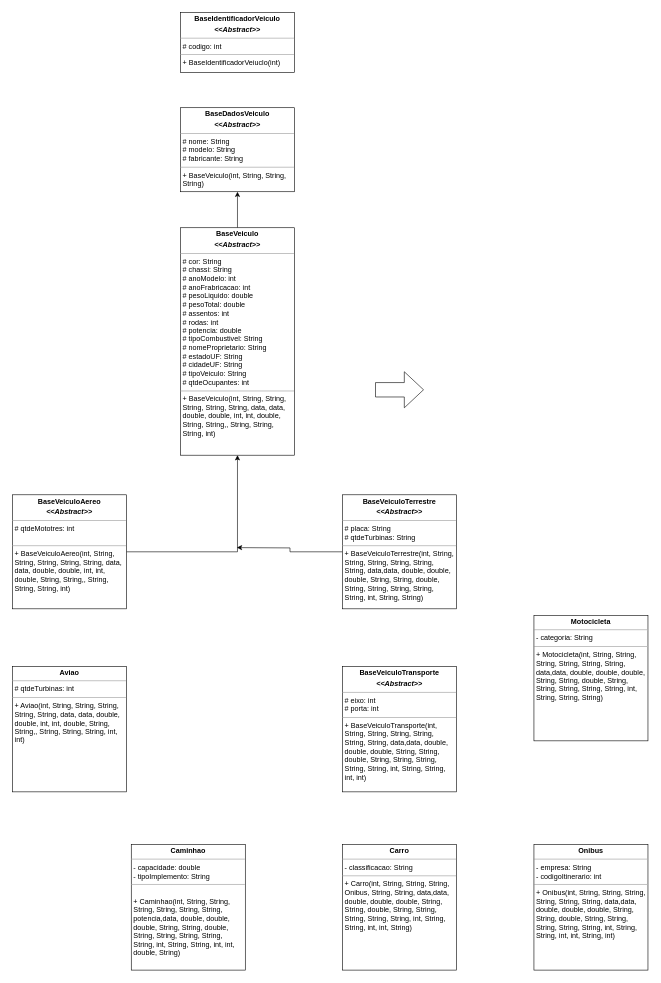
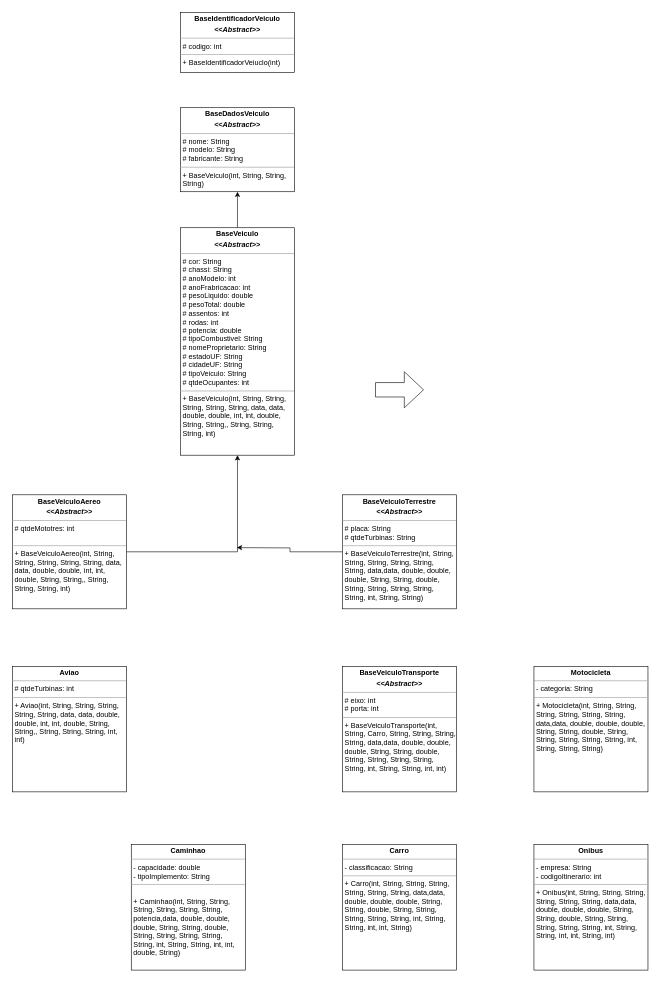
- <mxCell id="9" value="&lt;p style=&quot;margin:0px;margin-top:4px;text-align:center;&quot;&gt;&lt;b&gt;Motocicleta&lt;/b&gt;&lt;/p&gt;&lt;hr size=&quot;1&quot;&gt;&lt;p style=&quot;margin:0px;margin-left:4px;&quot;&gt;- categoria: String&lt;br&gt;&lt;/p&gt;&lt;hr size=&quot;1&quot;&gt;&lt;p style=&quot;margin:0px;margin-left:4px;&quot;&gt;+ Motocicleta(int, String, String, String, String, String, String, data,data, double, double, double, String, String, double, String, String, String, String, String, int, String, String, String)&lt;br&gt;&lt;/p&gt;" style="verticalAlign=top;align=left;overflow=fill;fontSize=12;fontFamily=Helvetica;html=1;whiteSpace=wrap;" vertex="1" parent="1"><mxGeometry x="889" y="1025" width="190" height="209" as="geometry" /></mxCell>
+ <mxCell id="9" value="&lt;p style=&quot;margin:0px;margin-top:4px;text-align:center;&quot;&gt;&lt;b&gt;Motocicleta&lt;/b&gt;&lt;/p&gt;&lt;hr size=&quot;1&quot;&gt;&lt;p style=&quot;margin:0px;margin-left:4px;&quot;&gt;- categoria: String&lt;br&gt;&lt;/p&gt;&lt;hr size=&quot;1&quot;&gt;&lt;p style=&quot;margin:0px;margin-left:4px;&quot;&gt;+ Motocicleta(int, String, String, String, String, String, String, data,data, double, double, double, String, String, double, String, String, String, String, String, int, String, String, String)&lt;br&gt;&lt;/p&gt;" style="verticalAlign=top;align=left;overflow=fill;fontSize=12;fontFamily=Helvetica;html=1;whiteSpace=wrap;" vertex="1" parent="1"><mxGeometry x="889" y="1110" width="190" height="209" as="geometry" /></mxCell>
- <mxCell id="11" value="&lt;p style=&quot;border-color: var(--border-color); margin: 4px 0px 0px; text-align: center;&quot;&gt;&lt;b style=&quot;border-color: var(--border-color);&quot;&gt;BaseVeiculoTransporte&lt;/b&gt;&lt;/p&gt;&lt;p style=&quot;border-color: var(--border-color); margin: 4px 0px 0px; text-align: center;&quot;&gt;&lt;i style=&quot;border-color: var(--border-color);&quot;&gt;&lt;b style=&quot;border-color: var(--border-color);&quot;&gt;&amp;lt;&amp;lt;Abstract&amp;gt;&amp;gt;&lt;/b&gt;&lt;/i&gt;&lt;/p&gt;&lt;hr size=&quot;1&quot;&gt;&lt;p style=&quot;margin:0px;margin-left:4px;&quot;&gt;# eixo: int&lt;/p&gt;&lt;p style=&quot;margin:0px;margin-left:4px;&quot;&gt;# porta: int&lt;/p&gt;&lt;hr size=&quot;1&quot;&gt;&lt;p style=&quot;margin:0px;margin-left:4px;&quot;&gt;+ BaseVeiculoTransporte(int, String, String, String, String, String, String, data,data, double, double, double, String, String, double, String, String, String, String, String, int, String, String, int, int)&lt;br&gt;&lt;/p&gt;" style="verticalAlign=top;align=left;overflow=fill;fontSize=12;fontFamily=Helvetica;html=1;whiteSpace=wrap;" vertex="1" parent="1"><mxGeometry x="570" y="1110" width="190" height="209" as="geometry" /></mxCell>
+ <mxCell id="11" value="&lt;p style=&quot;border-color: var(--border-color); margin: 4px 0px 0px; text-align: center;&quot;&gt;&lt;b style=&quot;border-color: var(--border-color);&quot;&gt;BaseVeiculoTransporte&lt;/b&gt;&lt;/p&gt;&lt;p style=&quot;border-color: var(--border-color); margin: 4px 0px 0px; text-align: center;&quot;&gt;&lt;i style=&quot;border-color: var(--border-color);&quot;&gt;&lt;b style=&quot;border-color: var(--border-color);&quot;&gt;&amp;lt;&amp;lt;Abstract&amp;gt;&amp;gt;&lt;/b&gt;&lt;/i&gt;&lt;/p&gt;&lt;hr size=&quot;1&quot;&gt;&lt;p style=&quot;margin:0px;margin-left:4px;&quot;&gt;# eixo: int&lt;/p&gt;&lt;p style=&quot;margin:0px;margin-left:4px;&quot;&gt;# porta: int&lt;/p&gt;&lt;hr size=&quot;1&quot;&gt;&lt;p style=&quot;margin:0px;margin-left:4px;&quot;&gt;+ BaseVeiculoTransporte(int, String, Carro, String, String, String, String, data,data, double, double, double, String, String, double, String, String, String, String, String, int, String, String, int, int)&lt;br&gt;&lt;/p&gt;" style="verticalAlign=top;align=left;overflow=fill;fontSize=12;fontFamily=Helvetica;html=1;whiteSpace=wrap;" vertex="1" parent="1"><mxGeometry x="570" y="1110" width="190" height="209" as="geometry" /></mxCell>
- <mxCell id="13" value="&lt;p style=&quot;margin:0px;margin-top:4px;text-align:center;&quot;&gt;&lt;b&gt;Carro&lt;/b&gt;&lt;/p&gt;&lt;hr size=&quot;1&quot;&gt;&lt;p style=&quot;margin:0px;margin-left:4px;&quot;&gt;- classificacao: String&lt;/p&gt;&lt;hr size=&quot;1&quot;&gt;&lt;p style=&quot;margin:0px;margin-left:4px;&quot;&gt;+ Carro(int, String, String, String, Onibus, String, String, data,data, double, double, double, String, String, double, String, String, String, String, String, int, String, String, int, int, String)&lt;br&gt;&lt;/p&gt;" style="verticalAlign=top;align=left;overflow=fill;fontSize=12;fontFamily=Helvetica;html=1;whiteSpace=wrap;" vertex="1" parent="1"><mxGeometry x="570" y="1407" width="190" height="209" as="geometry" /></mxCell>
+ <mxCell id="13" value="&lt;p style=&quot;margin:0px;margin-top:4px;text-align:center;&quot;&gt;&lt;b&gt;Carro&lt;/b&gt;&lt;/p&gt;&lt;hr size=&quot;1&quot;&gt;&lt;p style=&quot;margin:0px;margin-left:4px;&quot;&gt;- classificacao: String&lt;/p&gt;&lt;hr size=&quot;1&quot;&gt;&lt;p style=&quot;margin:0px;margin-left:4px;&quot;&gt;+ Carro(int, String, String, String, String, String, String, data,data, double, double, double, String, String, double, String, String, String, String, String, int, String, String, int, int, String)&lt;br&gt;&lt;/p&gt;" style="verticalAlign=top;align=left;overflow=fill;fontSize=12;fontFamily=Helvetica;html=1;whiteSpace=wrap;" vertex="1" parent="1"><mxGeometry x="570" y="1407" width="190" height="209" as="geometry" /></mxCell>
